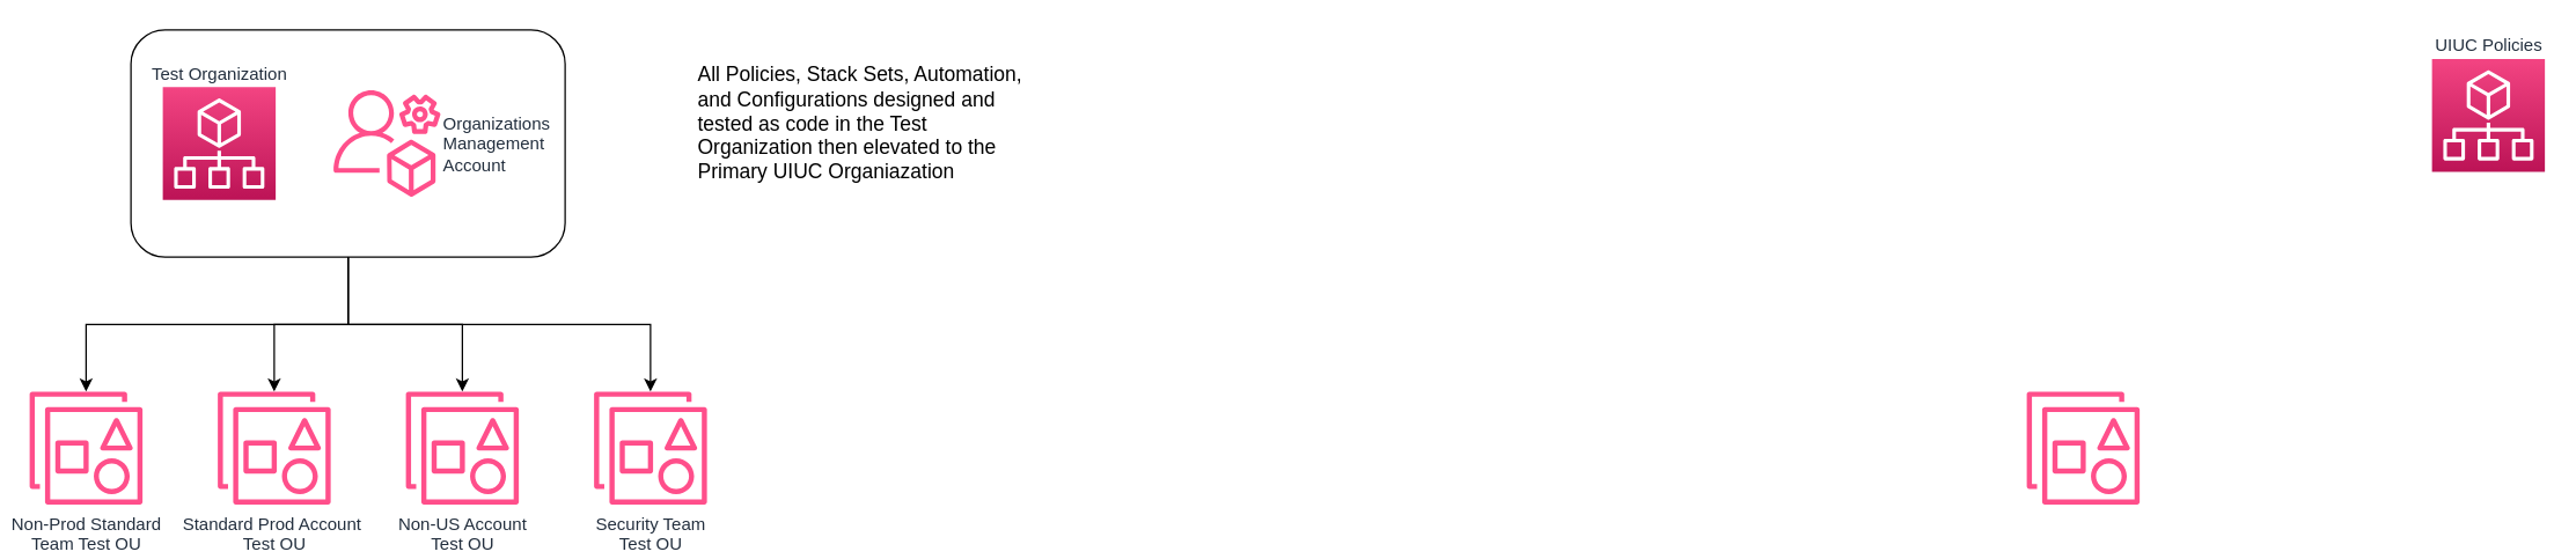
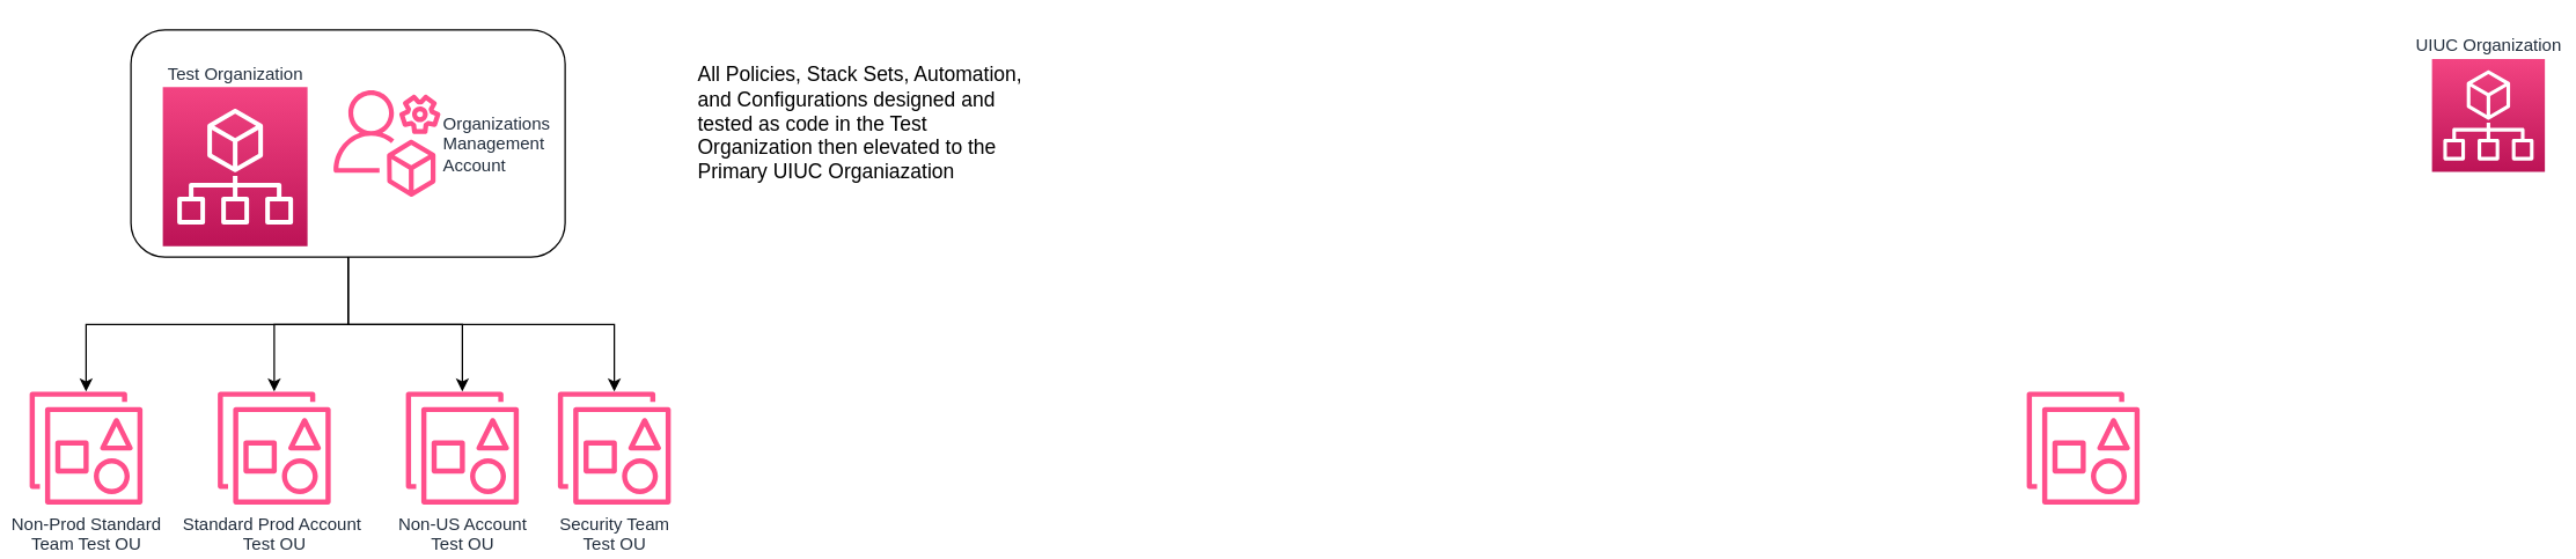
- <mxCell id="4" value="UIUC Policies&lt;br&gt;" style="sketch=0;points=[[0,0,0],[0.25,0,0],[0.5,0,0],[0.75,0,0],[1,0,0],[0,1,0],[0.25,1,0],[0.5,1,0],[0.75,1,0],[1,1,0],[0,0.25,0],[0,0.5,0],[0,0.75,0],[1,0.25,0],[1,0.5,0],[1,0.75,0]];points=[[0,0,0],[0.25,0,0],[0.5,0,0],[0.75,0,0],[1,0,0],[0,1,0],[0.25,1,0],[0.5,1,0],[0.75,1,0],[1,1,0],[0,0.25,0],[0,0.5,0],[0,0.75,0],[1,0.25,0],[1,0.5,0],[1,0.75,0]];outlineConnect=0;fontColor=#232F3E;gradientColor=#F34482;gradientDirection=north;fillColor=#BC1356;strokeColor=#ffffff;dashed=0;verticalLabelPosition=top;verticalAlign=bottom;align=center;html=1;fontSize=12;fontStyle=0;aspect=fixed;shape=mxgraph.aws4.resourceIcon;resIcon=mxgraph.aws4.organizations;labelPosition=center;" vertex="1" parent="1"><mxGeometry x="1680" y="40" width="78" height="78" as="geometry" /></mxCell>
+ <mxCell id="4" value="UIUC Organization&lt;br&gt;" style="sketch=0;points=[[0,0,0],[0.25,0,0],[0.5,0,0],[0.75,0,0],[1,0,0],[0,1,0],[0.25,1,0],[0.5,1,0],[0.75,1,0],[1,1,0],[0,0.25,0],[0,0.5,0],[0,0.75,0],[1,0.25,0],[1,0.5,0],[1,0.75,0]];points=[[0,0,0],[0.25,0,0],[0.5,0,0],[0.75,0,0],[1,0,0],[0,1,0],[0.25,1,0],[0.5,1,0],[0.75,1,0],[1,1,0],[0,0.25,0],[0,0.5,0],[0,0.75,0],[1,0.25,0],[1,0.5,0],[1,0.75,0]];outlineConnect=0;fontColor=#232F3E;gradientColor=#F34482;gradientDirection=north;fillColor=#BC1356;strokeColor=#ffffff;dashed=0;verticalLabelPosition=top;verticalAlign=bottom;align=center;html=1;fontSize=12;fontStyle=0;aspect=fixed;shape=mxgraph.aws4.resourceIcon;resIcon=mxgraph.aws4.organizations;labelPosition=center;" vertex="1" parent="1"><mxGeometry x="1680" y="40" width="78" height="78" as="geometry" /></mxCell>
- <mxCell id="10" value="Test Organization" style="sketch=0;points=[[0,0,0],[0.25,0,0],[0.5,0,0],[0.75,0,0],[1,0,0],[0,1,0],[0.25,1,0],[0.5,1,0],[0.75,1,0],[1,1,0],[0,0.25,0],[0,0.5,0],[0,0.75,0],[1,0.25,0],[1,0.5,0],[1,0.75,0]];points=[[0,0,0],[0.25,0,0],[0.5,0,0],[0.75,0,0],[1,0,0],[0,1,0],[0.25,1,0],[0.5,1,0],[0.75,1,0],[1,1,0],[0,0.25,0],[0,0.5,0],[0,0.75,0],[1,0.25,0],[1,0.5,0],[1,0.75,0]];outlineConnect=0;fontColor=#232F3E;gradientColor=#F34482;gradientDirection=north;fillColor=#BC1356;strokeColor=#ffffff;dashed=0;verticalLabelPosition=top;verticalAlign=bottom;align=center;html=1;fontSize=12;fontStyle=0;aspect=fixed;shape=mxgraph.aws4.resourceIcon;resIcon=mxgraph.aws4.organizations;labelPosition=center;" vertex="1" parent="7"><mxGeometry x="22" y="39.5" width="78" height="78" as="geometry" /></mxCell>
+ <mxCell id="10" value="Test Organization" style="sketch=0;points=[[0,0,0],[0.25,0,0],[0.5,0,0],[0.75,0,0],[1,0,0],[0,1,0],[0.25,1,0],[0.5,1,0],[0.75,1,0],[1,1,0],[0,0.25,0],[0,0.5,0],[0,0.75,0],[1,0.25,0],[1,0.5,0],[1,0.75,0]];points=[[0,0,0],[0.25,0,0],[0.5,0,0],[0.75,0,0],[1,0,0],[0,1,0],[0.25,1,0],[0.5,1,0],[0.75,1,0],[1,1,0],[0,0.25,0],[0,0.5,0],[0,0.75,0],[1,0.25,0],[1,0.5,0],[1,0.75,0]];outlineConnect=0;fontColor=#232F3E;gradientColor=#F34482;gradientDirection=north;fillColor=#BC1356;strokeColor=#ffffff;dashed=0;verticalLabelPosition=top;verticalAlign=bottom;align=center;html=1;fontSize=12;fontStyle=0;aspect=fixed;shape=mxgraph.aws4.resourceIcon;resIcon=mxgraph.aws4.organizations;labelPosition=center;" vertex="1" parent="7"><mxGeometry x="22" y="39.5" width="100" height="110" as="geometry" /></mxCell>
- <mxCell id="12" value="Security Team&lt;br&gt;Test OU" style="sketch=0;outlineConnect=0;fontColor=#232F3E;gradientColor=none;fillColor=#FF4F8B;strokeColor=none;dashed=0;verticalLabelPosition=bottom;verticalAlign=top;align=center;html=1;fontSize=12;fontStyle=0;aspect=fixed;pointerEvents=1;shape=mxgraph.aws4.organizations_organizational_unit2;" vertex="1" parent="1"><mxGeometry x="410" y="270" width="78" height="78" as="geometry" /></mxCell>
+ <mxCell id="12" value="Security Team&lt;br&gt;Test OU" style="sketch=0;outlineConnect=0;fontColor=#232F3E;gradientColor=none;fillColor=#FF4F8B;strokeColor=none;dashed=0;verticalLabelPosition=bottom;verticalAlign=top;align=center;html=1;fontSize=12;fontStyle=0;aspect=fixed;pointerEvents=1;shape=mxgraph.aws4.organizations_organizational_unit2;" vertex="1" parent="1"><mxGeometry x="385" y="270" width="78" height="78" as="geometry" /></mxCell>
